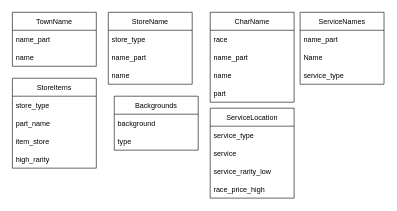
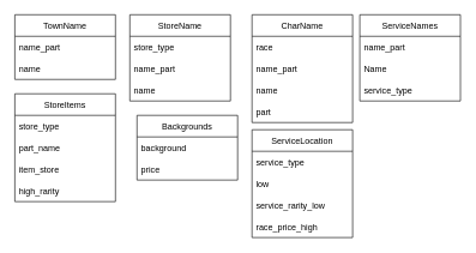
- <mxCell id="4" value="type" style="text;strokeColor=none;fillColor=none;align=left;verticalAlign=middle;spacingLeft=4;spacingRight=4;overflow=hidden;points=[[0,0.5],[1,0.5]];portConstraint=eastwest;rotatable=0;" parent="2" vertex="1"><mxGeometry y="60" width="140" height="30" as="geometry" /></mxCell>
+ <mxCell id="4" value="price" style="text;strokeColor=none;fillColor=none;align=left;verticalAlign=middle;spacingLeft=4;spacingRight=4;overflow=hidden;points=[[0,0.5],[1,0.5]];portConstraint=eastwest;rotatable=0;" parent="2" vertex="1"><mxGeometry y="60" width="140" height="30" as="geometry" /></mxCell>
- <mxCell id="7" value="service" style="text;strokeColor=none;fillColor=none;align=left;verticalAlign=middle;spacingLeft=4;spacingRight=4;overflow=hidden;points=[[0,0.5],[1,0.5]];portConstraint=eastwest;rotatable=0;" parent="5" vertex="1"><mxGeometry y="60" width="140" height="30" as="geometry" /></mxCell>
+ <mxCell id="7" value="low" style="text;strokeColor=none;fillColor=none;align=left;verticalAlign=middle;spacingLeft=4;spacingRight=4;overflow=hidden;points=[[0,0.5],[1,0.5]];portConstraint=eastwest;rotatable=0;" parent="5" vertex="1"><mxGeometry y="60" width="140" height="30" as="geometry" /></mxCell>
